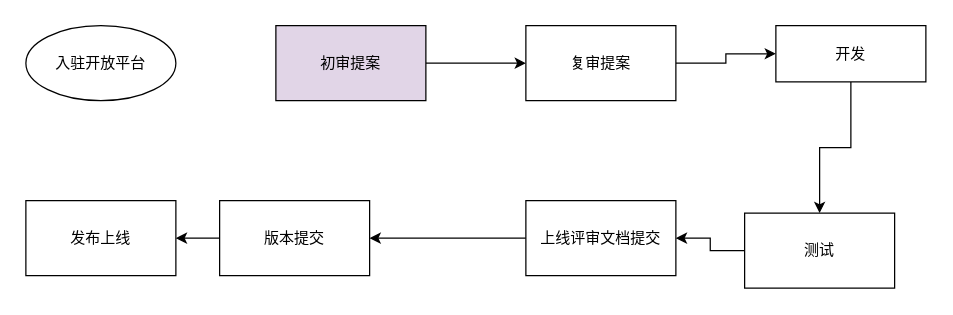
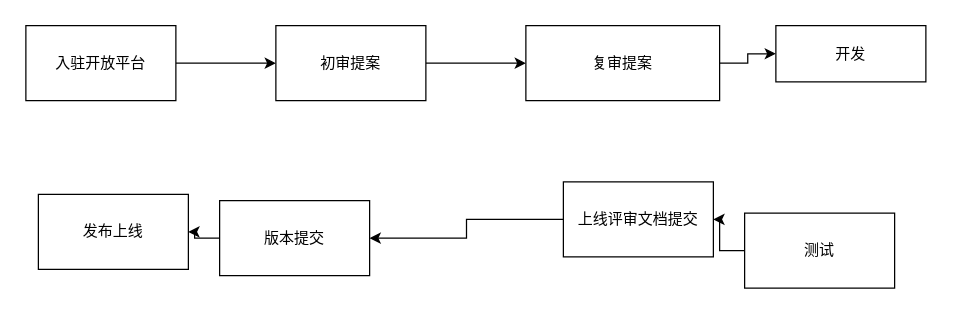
- <mxCell id="3" value="入驻开放平台" style="ellipse;whiteSpace=wrap;html=1;" vertex="1" parent="1"><mxGeometry x="20" y="20" width="120" height="60" as="geometry" /></mxCell>
+ <mxCell id="3" value="入驻开放平台" style="rounded=0;whiteSpace=wrap;html=1;" vertex="1" parent="1"><mxGeometry x="20" y="20" width="120" height="60" as="geometry" /></mxCell>
+ <mxCell id="2" value="" style="edgeStyle=orthogonalEdgeStyle;rounded=0;orthogonalLoop=1;jettySize=auto;html=1;" edge="1" parent="1" source="3" target="5"><mxGeometry relative="1" as="geometry" /></mxCell>
- <mxCell id="5" value="初审提案" style="rounded=0;whiteSpace=wrap;html=1;fillColor=#e1d5e7;" vertex="1" parent="1"><mxGeometry x="220" y="20" width="120" height="60" as="geometry" /></mxCell>
+ <mxCell id="5" value="初审提案" style="rounded=0;whiteSpace=wrap;html=1;" vertex="1" parent="1"><mxGeometry x="220" y="20" width="120" height="60" as="geometry" /></mxCell>
- <mxCell id="7" value="复审提案" style="rounded=0;whiteSpace=wrap;html=1;" vertex="1" parent="1"><mxGeometry x="420" y="20" width="120" height="60" as="geometry" /></mxCell>
+ <mxCell id="7" value="复审提案" style="rounded=0;whiteSpace=wrap;html=1;" vertex="1" parent="1"><mxGeometry x="420" y="20" width="155" height="60" as="geometry" /></mxCell>
- <mxCell id="8" value="" style="edgeStyle=orthogonalEdgeStyle;rounded=0;orthogonalLoop=1;jettySize=auto;html=1;" edge="1" parent="1" source="9" target="11"><mxGeometry relative="1" as="geometry" /></mxCell>
- <mxCell id="16" value="发布上线" style="rounded=0;whiteSpace=wrap;html=1;" vertex="1" parent="1"><mxGeometry x="20" y="160" width="120" height="60" as="geometry" /></mxCell>
+ <mxCell id="16" value="发布上线" style="rounded=0;whiteSpace=wrap;html=1;" vertex="1" parent="1"><mxGeometry x="30" y="155" width="120" height="60" as="geometry" /></mxCell>
- <mxCell id="13" value="上线评审文档提交" style="rounded=0;whiteSpace=wrap;html=1;" vertex="1" parent="1"><mxGeometry x="420" y="160" width="120" height="60" as="geometry" /></mxCell>
+ <mxCell id="13" value="上线评审文档提交" style="rounded=0;whiteSpace=wrap;html=1;" vertex="1" parent="1"><mxGeometry x="450" y="145" width="120" height="60" as="geometry" /></mxCell>
